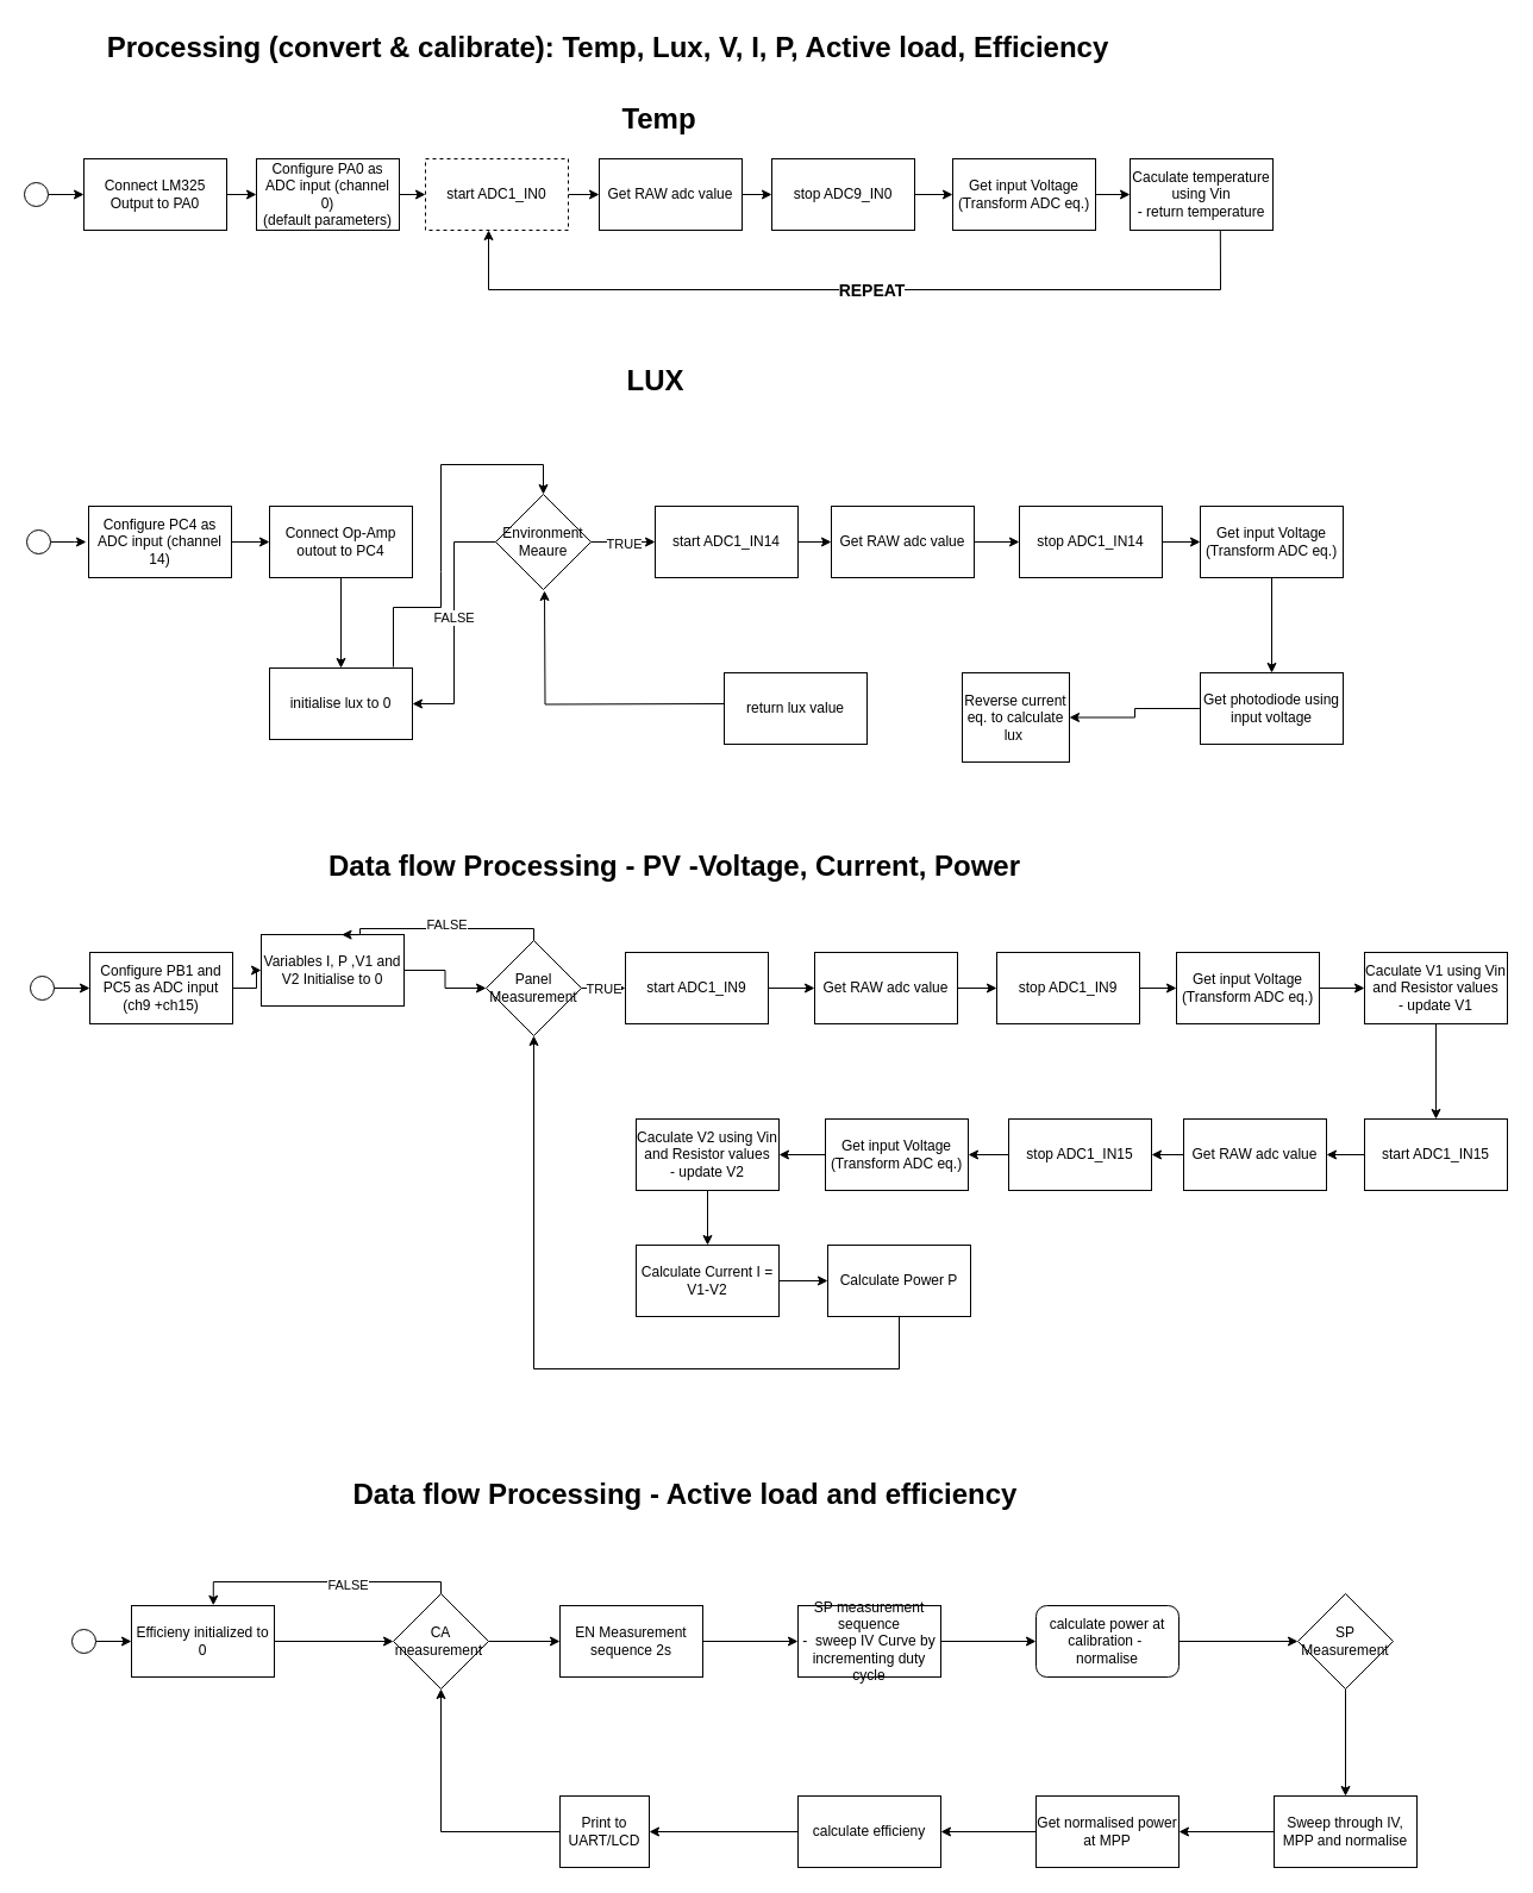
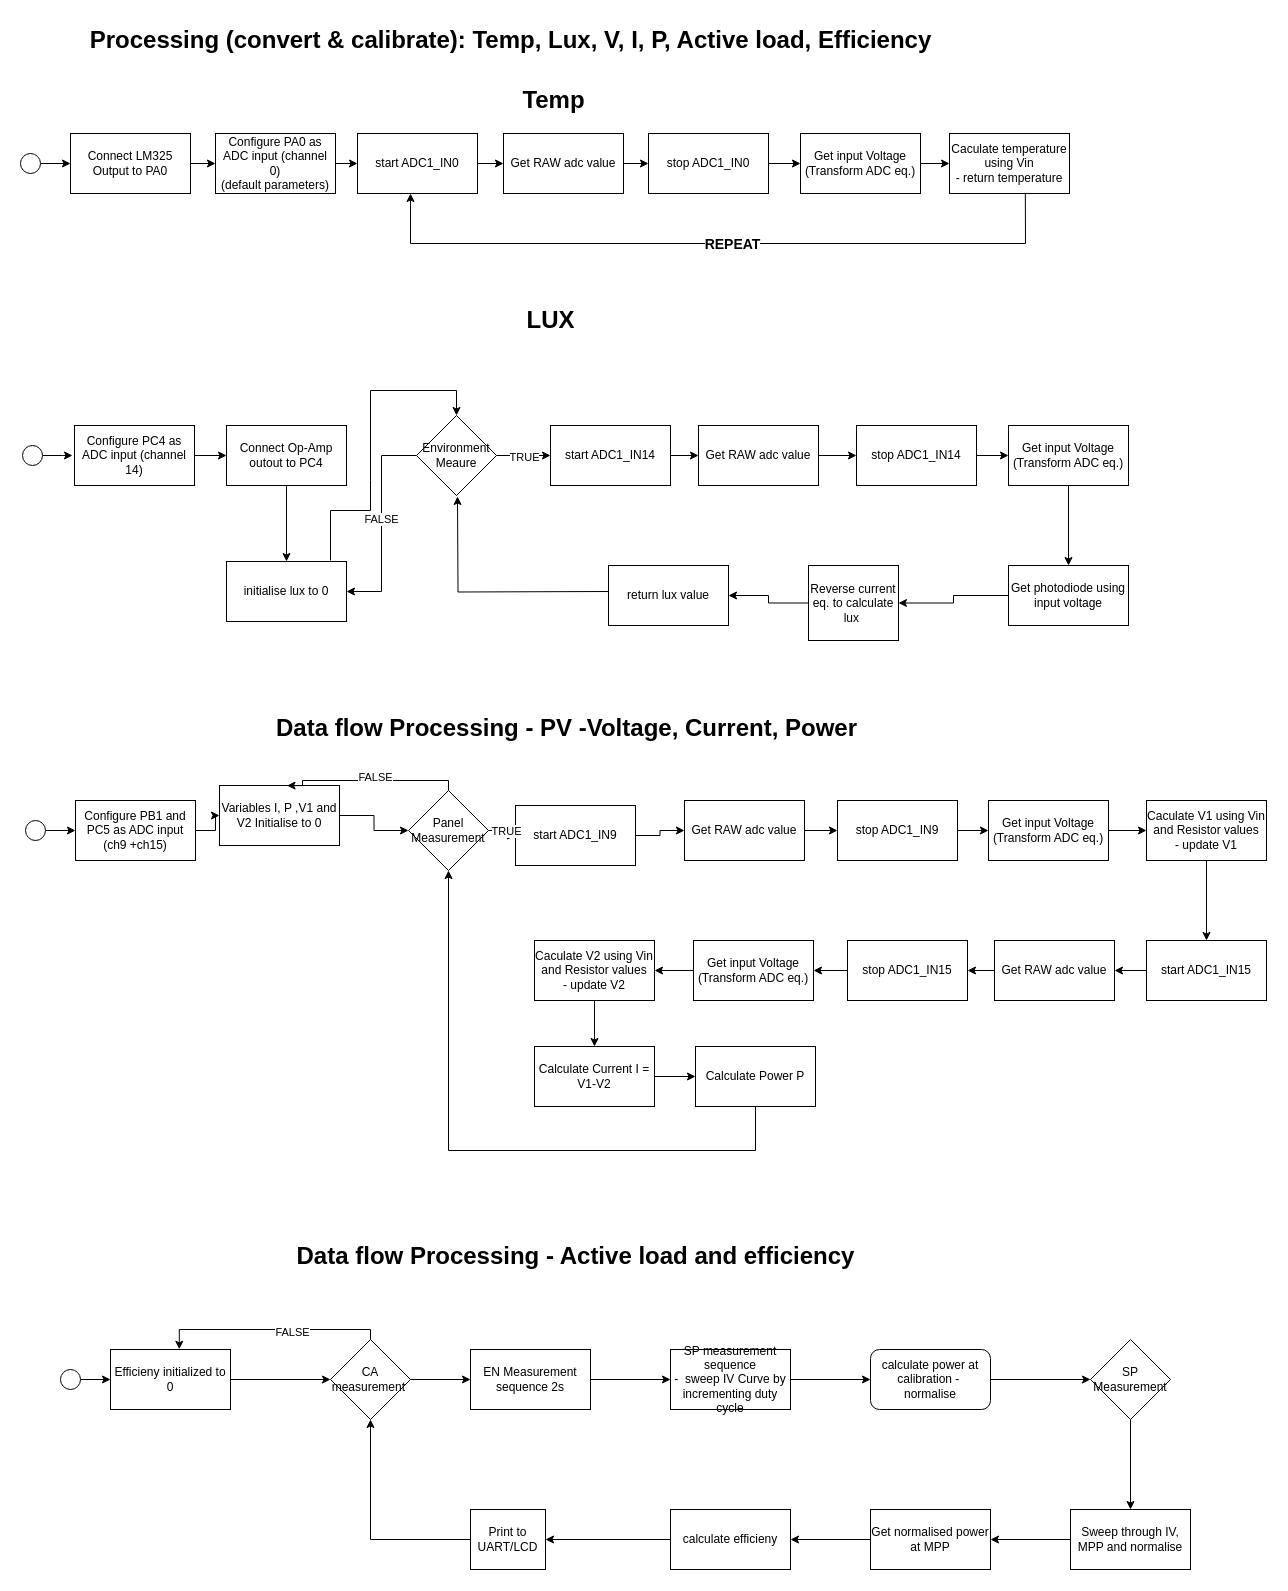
- <mxCell id="10" value="start ADC1_IN0" style="whiteSpace=wrap;html=1;dashed=1;" vertex="1" parent="1"><mxGeometry x="357" y="133" width="120" height="60" as="geometry" /></mxCell>
+ <mxCell id="10" value="start ADC1_IN0" style="whiteSpace=wrap;html=1;" vertex="1" parent="1"><mxGeometry x="357" y="133" width="120" height="60" as="geometry" /></mxCell>
- <mxCell id="17" value="stop ADC9_IN0" style="whiteSpace=wrap;html=1;" vertex="1" parent="1"><mxGeometry x="648" y="133" width="120" height="60" as="geometry" /></mxCell>
+ <mxCell id="17" value="stop ADC1_IN0" style="whiteSpace=wrap;html=1;" vertex="1" parent="1"><mxGeometry x="648" y="133" width="120" height="60" as="geometry" /></mxCell>
+ <mxCell id="43" value="" style="edgeStyle=orthogonalEdgeStyle;rounded=0;orthogonalLoop=1;jettySize=auto;html=1;" edge="1" parent="1" source="44" target="46"><mxGeometry relative="1" as="geometry" /></mxCell>
- <mxCell id="57" value="start ADC1_IN9" style="whiteSpace=wrap;html=1;" vertex="1" parent="1"><mxGeometry x="525" y="800" width="120" height="60" as="geometry" /></mxCell>
+ <mxCell id="57" value="start ADC1_IN9" style="whiteSpace=wrap;html=1;" vertex="1" parent="1"><mxGeometry x="515" y="805" width="120" height="60" as="geometry" /></mxCell>
